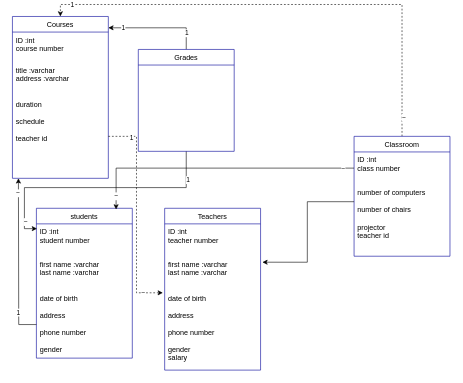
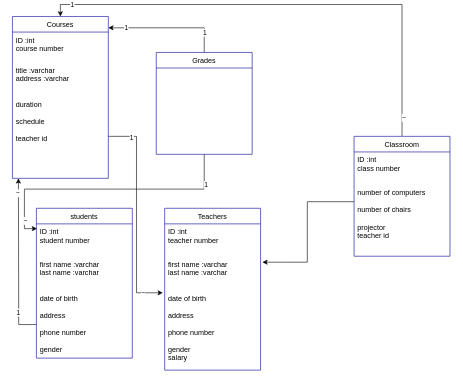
- <mxCell id="21" style="edgeStyle=orthogonalEdgeStyle;rounded=0;orthogonalLoop=1;jettySize=auto;html=1;exitX=0.5;exitY=0;exitDx=0;exitDy=0;entryX=0.5;entryY=0;entryDx=0;entryDy=0;dashed=1;" edge="1" parent="1" source="24" target="10"><mxGeometry relative="1" as="geometry" /></mxCell>
+ <mxCell id="21" style="edgeStyle=orthogonalEdgeStyle;rounded=0;orthogonalLoop=1;jettySize=auto;html=1;exitX=0.5;exitY=0;exitDx=0;exitDy=0;entryX=0.5;entryY=0;entryDx=0;entryDy=0;" edge="1" parent="1" source="24" target="10"><mxGeometry relative="1" as="geometry" /></mxCell>
- <mxCell id="20" value="Grades" style="swimlane;fontStyle=0;align=center;verticalAlign=top;childLayout=stackLayout;horizontal=1;startSize=26;horizontalStack=0;resizeParent=1;resizeLast=0;collapsible=1;marginBottom=0;rounded=0;shadow=0;strokeWidth=1;strokeColor=#000099;" parent="1" vertex="1"><mxGeometry x="230" y="75" width="160" height="170" as="geometry"><mxRectangle x="130" y="380" width="160" height="26" as="alternateBounds" /></mxGeometry></mxCell>
+ <mxCell id="20" value="Grades" style="swimlane;fontStyle=0;align=center;verticalAlign=top;childLayout=stackLayout;horizontal=1;startSize=26;horizontalStack=0;resizeParent=1;resizeLast=0;collapsible=1;marginBottom=0;rounded=0;shadow=0;strokeWidth=1;strokeColor=#000099;" parent="1" vertex="1"><mxGeometry x="260" y="80" width="160" height="170" as="geometry"><mxRectangle x="130" y="380" width="160" height="26" as="alternateBounds" /></mxGeometry></mxCell>
- <mxCell id="35" style="edgeStyle=orthogonalEdgeStyle;rounded=0;orthogonalLoop=1;jettySize=auto;html=1;exitX=0;exitY=0.5;exitDx=0;exitDy=0;entryX=0.831;entryY=0.008;entryDx=0;entryDy=0;entryPerimeter=0;" edge="1" parent="1" source="25" target="2"><mxGeometry relative="1" as="geometry" /></mxCell>
- <mxCell id="36" value="~" style="edgeLabel;html=1;align=center;verticalAlign=middle;resizable=0;points=[];" vertex="1" connectable="0" parent="35"><mxGeometry x="0.904" relative="1" as="geometry"><mxPoint as="offset" /></mxGeometry></mxCell>
- <mxCell id="37" value="~" style="edgeLabel;html=1;align=center;verticalAlign=middle;resizable=0;points=[];" vertex="1" connectable="0" parent="35"><mxGeometry x="-0.92" y="1" relative="1" as="geometry"><mxPoint as="offset" /></mxGeometry></mxCell>
- <mxCell id="28" style="edgeStyle=orthogonalEdgeStyle;rounded=0;orthogonalLoop=1;jettySize=auto;html=1;exitX=1;exitY=0.5;exitDx=0;exitDy=0;entryX=-0.019;entryY=0.023;entryDx=0;entryDy=0;entryPerimeter=0;dashed=1;" parent="1" source="13" target="9" edge="1"><mxGeometry relative="1" as="geometry" /></mxCell>
+ <mxCell id="28" style="edgeStyle=orthogonalEdgeStyle;rounded=0;orthogonalLoop=1;jettySize=auto;html=1;exitX=1;exitY=0.5;exitDx=0;exitDy=0;entryX=-0.019;entryY=0.023;entryDx=0;entryDy=0;entryPerimeter=0;" parent="1" source="13" target="9" edge="1"><mxGeometry relative="1" as="geometry" /></mxCell>
